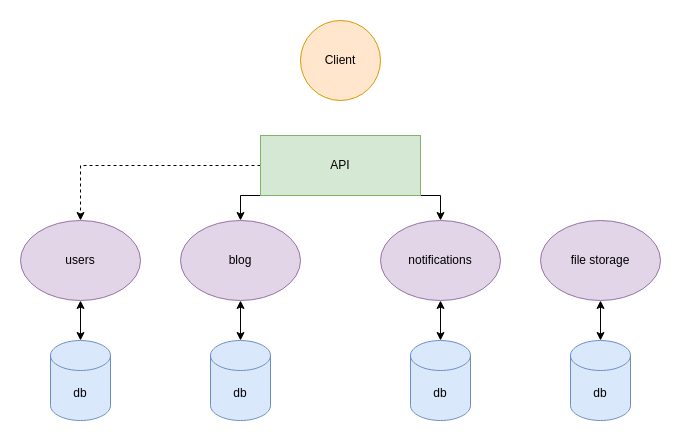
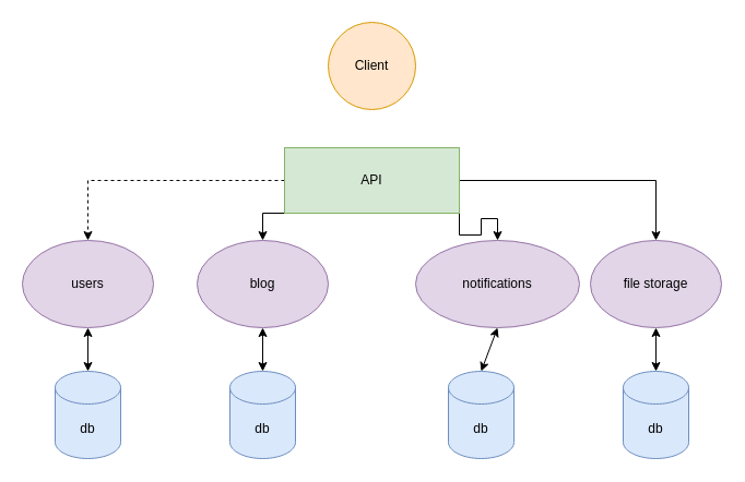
+ <mxCell id="3" style="edgeStyle=orthogonalEdgeStyle;rounded=0;orthogonalLoop=1;jettySize=auto;html=1;entryX=0.5;entryY=0;entryDx=0;entryDy=0;" edge="1" parent="1" source="7" target="11"><mxGeometry relative="1" as="geometry" /></mxCell>
- <mxCell id="10" value="notifications" style="ellipse;whiteSpace=wrap;html=1;fillColor=#e1d5e7;strokeColor=#9673a6;" vertex="1" parent="1"><mxGeometry x="380" y="220" width="120" height="80" as="geometry" /></mxCell>
+ <mxCell id="10" value="notifications" style="ellipse;whiteSpace=wrap;html=1;fillColor=#e1d5e7;strokeColor=#9673a6;" vertex="1" parent="1"><mxGeometry x="380" y="220" width="150" height="80" as="geometry" /></mxCell>
